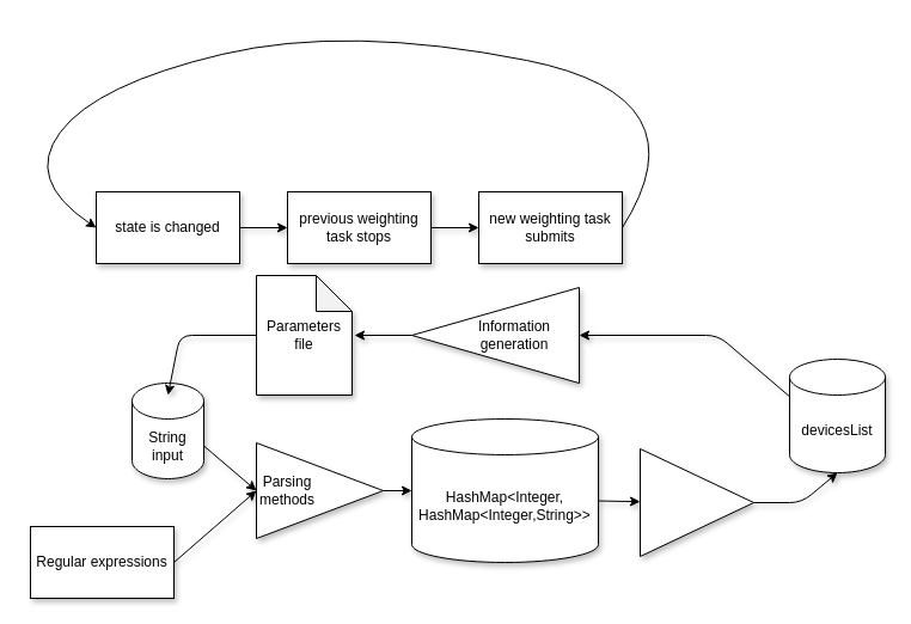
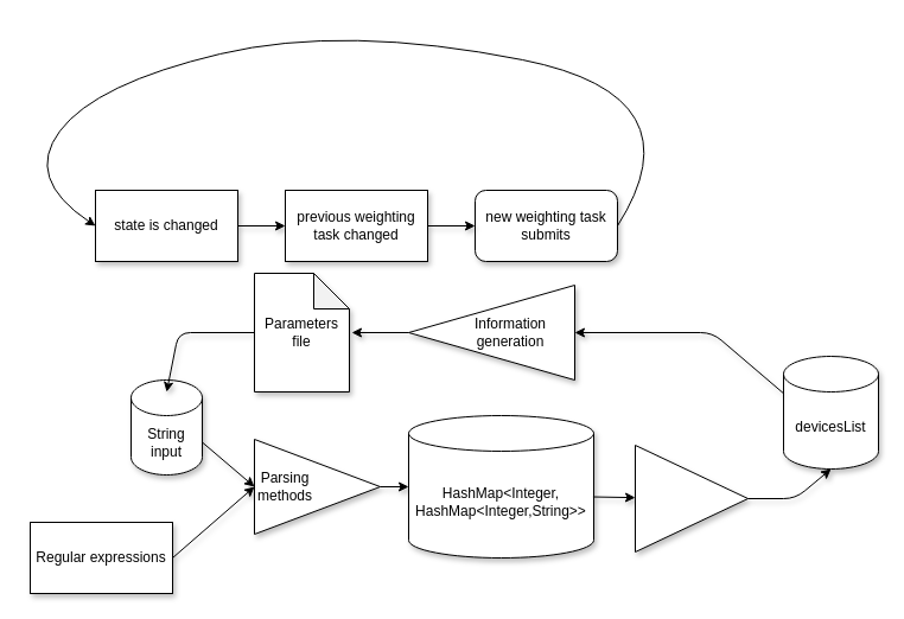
- <mxCell id="4" value="previous weighting task stops" style="rounded=0;whiteSpace=wrap;html=1;shadow=1;" vertex="1" parent="1"><mxGeometry x="240" y="160" width="120" height="60" as="geometry" /></mxCell>
+ <mxCell id="4" value="previous weighting task changed" style="rounded=0;whiteSpace=wrap;html=1;shadow=1;" vertex="1" parent="1"><mxGeometry x="240" y="160" width="120" height="60" as="geometry" /></mxCell>
- <mxCell id="5" value="new weighting task submits" style="rounded=0;whiteSpace=wrap;html=1;shadow=1;" vertex="1" parent="1"><mxGeometry x="400" y="160" width="120" height="60" as="geometry" /></mxCell>
+ <mxCell id="5" value="new weighting task submits" style="whiteSpace=wrap;html=1;shadow=1;rounded=1;" vertex="1" parent="1"><mxGeometry x="400" y="160" width="120" height="60" as="geometry" /></mxCell>
